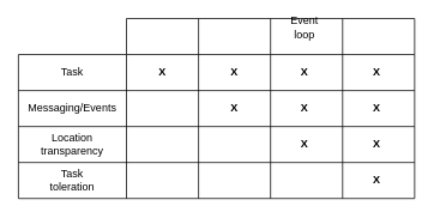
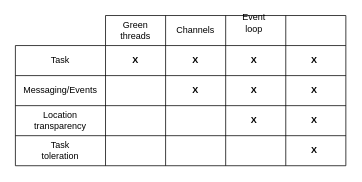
+ <mxCell id="8" value="Green threads" style="text;html=1;strokeColor=none;fillColor=none;align=center;verticalAlign=middle;whiteSpace=wrap;rounded=0;" vertex="1" parent="1"><mxGeometry x="160" y="30" width="40" height="20" as="geometry" /></mxCell>
+ <mxCell id="9" value="Channels" style="text;html=1;strokeColor=none;fillColor=none;align=center;verticalAlign=middle;whiteSpace=wrap;rounded=0;" vertex="1" parent="1"><mxGeometry x="240" y="30" width="40" height="20" as="geometry" /></mxCell>
